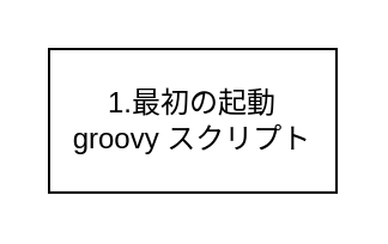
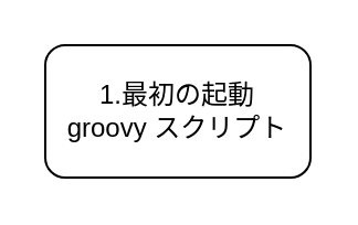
- <mxCell id="2" value="1.最初の起動&lt;br&gt;groovy スクリプト" style="rounded=0;whiteSpace=wrap;html=1;" vertex="1" parent="1"><mxGeometry x="20" y="20" width="120" height="60" as="geometry" /></mxCell>
+ <mxCell id="2" value="1.最初の起動&lt;br&gt;groovy スクリプト" style="whiteSpace=wrap;html=1;rounded=1;" vertex="1" parent="1"><mxGeometry x="20" y="20" width="120" height="60" as="geometry" /></mxCell>
